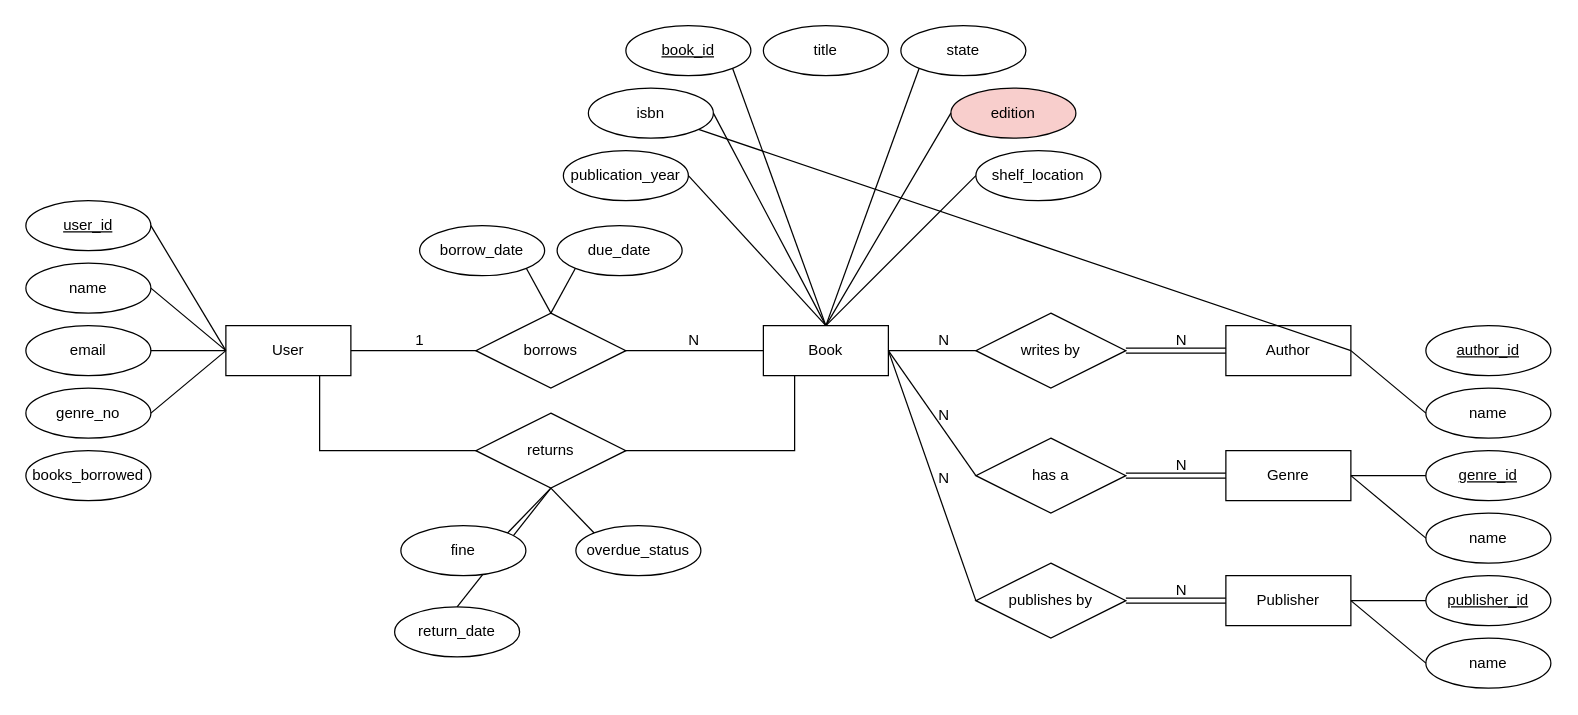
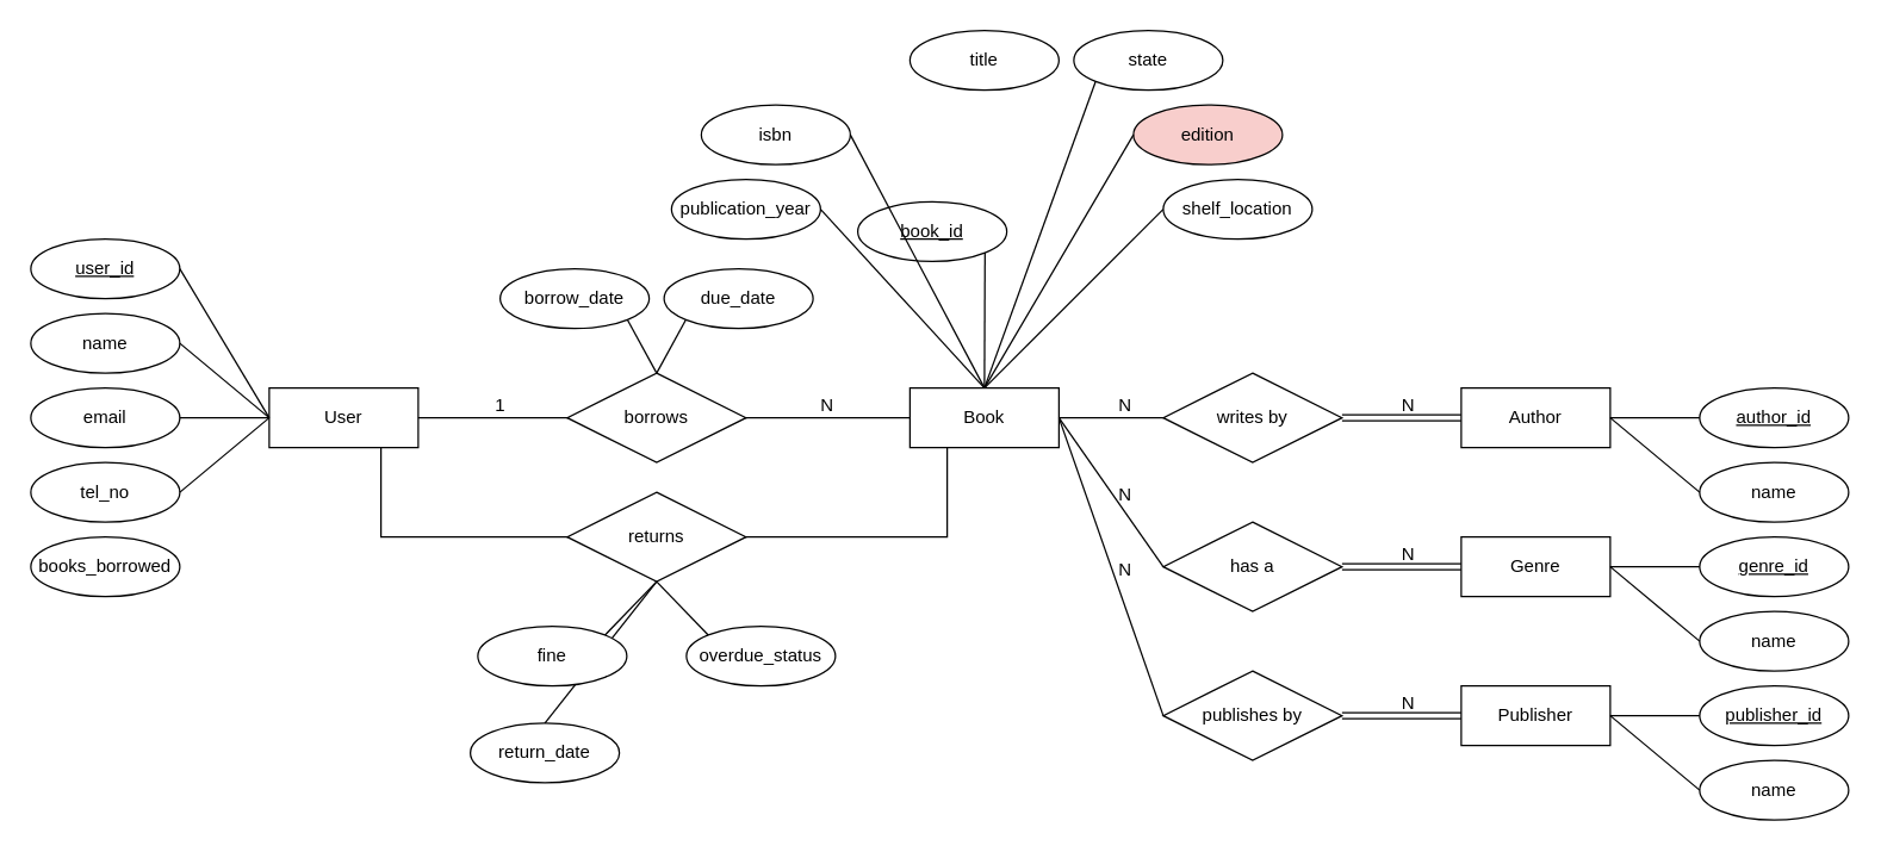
- <mxCell id="7" value="book_id" style="ellipse;whiteSpace=wrap;html=1;align=center;fontStyle=4;" vertex="1" parent="1"><mxGeometry x="500" y="20" width="100" height="40" as="geometry" /></mxCell>
+ <mxCell id="7" value="book_id" style="ellipse;whiteSpace=wrap;html=1;align=center;fontStyle=4;" vertex="1" parent="1"><mxGeometry x="575" y="135" width="100" height="40" as="geometry" /></mxCell>
- <mxCell id="48" value="" style="endArrow=none;html=1;rounded=0;exitX=1;exitY=0.5;exitDx=0;exitDy=0;" edge="1" parent="1" source="4" target="60"><mxGeometry relative="1" as="geometry"><mxPoint x="960" y="470" as="sourcePoint" /><mxPoint x="1120" y="470" as="targetPoint" /></mxGeometry></mxCell>
+ <mxCell id="48" value="" style="endArrow=none;html=1;rounded=0;entryX=0;entryY=0.5;entryDx=0;entryDy=0;exitX=1;exitY=0.5;exitDx=0;exitDy=0;" edge="1" parent="1" source="4" target="10"><mxGeometry relative="1" as="geometry"><mxPoint x="960" y="470" as="sourcePoint" /><mxPoint x="1120" y="470" as="targetPoint" /></mxGeometry></mxCell>
- <mxCell id="22" value="genre_no" style="ellipse;whiteSpace=wrap;html=1;align=center;" vertex="1" parent="1"><mxGeometry x="20" y="310" width="100" height="40" as="geometry" /></mxCell>
+ <mxCell id="22" value="tel_no" style="ellipse;whiteSpace=wrap;html=1;align=center;" vertex="1" parent="1"><mxGeometry x="20" y="310" width="100" height="40" as="geometry" /></mxCell>
